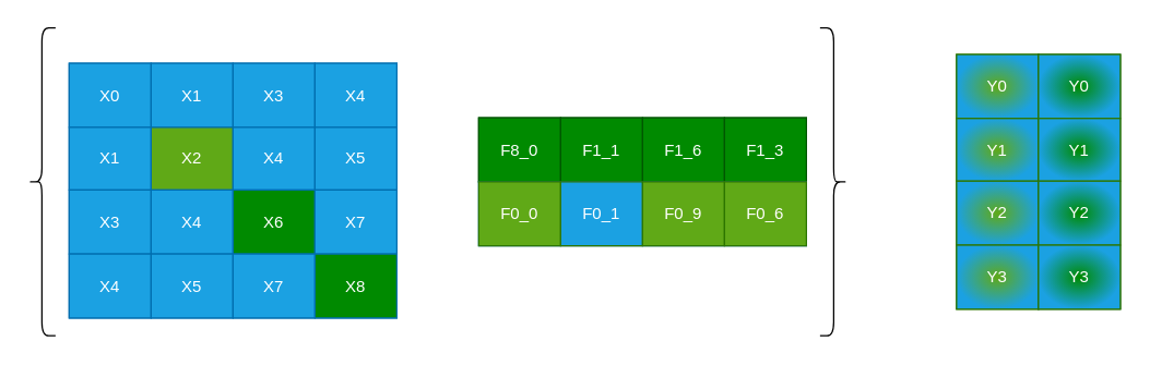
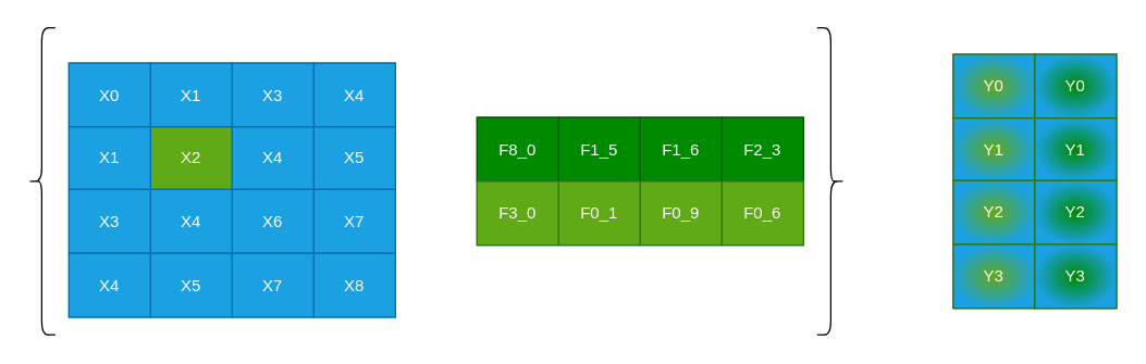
- <mxCell id="35" value="F1_1" style="connectable=0;recursiveResize=0;strokeColor=#005700;fillColor=#008a00;align=center;whiteSpace=wrap;html=1;fontColor=#ffffff;" vertex="1" parent="33"><mxGeometry x="60" width="60" height="47" as="geometry"><mxRectangle width="60" height="47" as="alternateBounds" /></mxGeometry></mxCell>
+ <mxCell id="35" value="F1_5" style="connectable=0;recursiveResize=0;strokeColor=#005700;fillColor=#008a00;align=center;whiteSpace=wrap;html=1;fontColor=#ffffff;" vertex="1" parent="33"><mxGeometry x="60" width="60" height="47" as="geometry"><mxRectangle width="60" height="47" as="alternateBounds" /></mxGeometry></mxCell>
- <mxCell id="37" value="F1_3" style="connectable=0;recursiveResize=0;strokeColor=#005700;fillColor=#008a00;align=center;whiteSpace=wrap;html=1;fontColor=#ffffff;" vertex="1" parent="33"><mxGeometry x="180" width="60" height="47" as="geometry"><mxRectangle width="60" height="47" as="alternateBounds" /></mxGeometry></mxCell>
+ <mxCell id="37" value="F2_3" style="connectable=0;recursiveResize=0;strokeColor=#005700;fillColor=#008a00;align=center;whiteSpace=wrap;html=1;fontColor=#ffffff;" vertex="1" parent="33"><mxGeometry x="180" width="60" height="47" as="geometry"><mxRectangle width="60" height="47" as="alternateBounds" /></mxGeometry></mxCell>
- <mxCell id="41" value="F0_1" style="connectable=0;recursiveResize=0;strokeColor=#2D7600;fillColor=#1ba1e2;align=center;whiteSpace=wrap;html=1;fontColor=#ffffff;" vertex="1" parent="39"><mxGeometry x="60" width="60" height="47" as="geometry"><mxRectangle width="60" height="47" as="alternateBounds" /></mxGeometry></mxCell>
+ <mxCell id="41" value="F0_1" style="connectable=0;recursiveResize=0;strokeColor=#2D7600;fillColor=#60a917;align=center;whiteSpace=wrap;html=1;fontColor=#ffffff;" vertex="1" parent="39"><mxGeometry x="60" width="60" height="47" as="geometry"><mxRectangle width="60" height="47" as="alternateBounds" /></mxGeometry></mxCell>
- <mxCell id="40" value="F0_0" style="connectable=0;recursiveResize=0;strokeColor=#2D7600;fillColor=#60a917;align=center;whiteSpace=wrap;html=1;fontColor=#ffffff;" vertex="1" parent="39"><mxGeometry width="60" height="47" as="geometry"><mxRectangle width="60" height="47" as="alternateBounds" /></mxGeometry></mxCell>
+ <mxCell id="40" value="F3_0" style="connectable=0;recursiveResize=0;strokeColor=#2D7600;fillColor=#60a917;align=center;whiteSpace=wrap;html=1;fontColor=#ffffff;" vertex="1" parent="39"><mxGeometry width="60" height="47" as="geometry"><mxRectangle width="60" height="47" as="alternateBounds" /></mxGeometry></mxCell>
- <mxCell id="16" value="X6" style="connectable=0;recursiveResize=0;strokeColor=#006EAF;fillColor=#008a00;align=center;whiteSpace=wrap;html=1;fontColor=#ffffff;" vertex="1" parent="13"><mxGeometry x="120" width="60" height="47" as="geometry"><mxRectangle width="60" height="47" as="alternateBounds" /></mxGeometry></mxCell>
+ <mxCell id="16" value="X6" style="connectable=0;recursiveResize=0;strokeColor=#006EAF;fillColor=#1ba1e2;align=center;whiteSpace=wrap;html=1;fontColor=#ffffff;" vertex="1" parent="13"><mxGeometry x="120" width="60" height="47" as="geometry"><mxRectangle width="60" height="47" as="alternateBounds" /></mxGeometry></mxCell>
- <mxCell id="22" value="X8" style="connectable=0;recursiveResize=0;strokeColor=#006EAF;fillColor=#008a00;align=center;whiteSpace=wrap;html=1;fontColor=#ffffff;" vertex="1" parent="18"><mxGeometry x="180" width="60" height="47" as="geometry"><mxRectangle width="60" height="47" as="alternateBounds" /></mxGeometry></mxCell>
+ <mxCell id="22" value="X8" style="connectable=0;recursiveResize=0;strokeColor=#006EAF;fillColor=#1ba1e2;align=center;whiteSpace=wrap;html=1;fontColor=#ffffff;" vertex="1" parent="18"><mxGeometry x="180" width="60" height="47" as="geometry"><mxRectangle width="60" height="47" as="alternateBounds" /></mxGeometry></mxCell>
